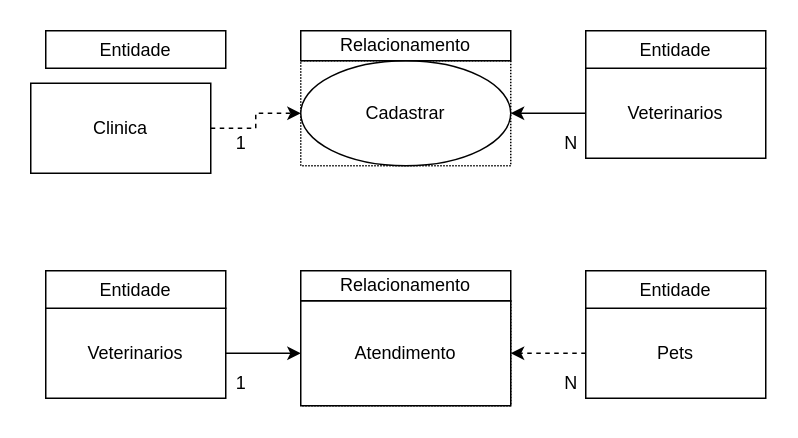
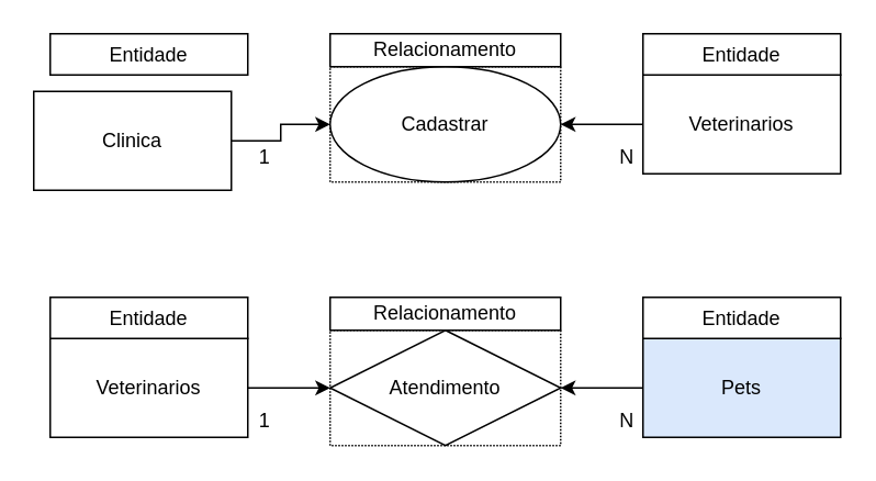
- <mxCell id="3" style="edgeStyle=orthogonalEdgeStyle;rounded=0;orthogonalLoop=1;jettySize=auto;html=1;dashed=1;" edge="1" parent="1" source="4" target="7"><mxGeometry relative="1" as="geometry" /></mxCell>
+ <mxCell id="3" style="edgeStyle=orthogonalEdgeStyle;rounded=0;orthogonalLoop=1;jettySize=auto;html=1;" edge="1" parent="1" source="4" target="7"><mxGeometry relative="1" as="geometry" /></mxCell>
- <mxCell id="18" value="Atendimento" style="whiteSpace=wrap;html=1;rounded=0;" vertex="1" parent="1"><mxGeometry x="200" y="200" width="140" height="70" as="geometry" /></mxCell>
+ <mxCell id="18" value="Atendimento" style="rhombus;whiteSpace=wrap;html=1;" vertex="1" parent="1"><mxGeometry x="200" y="200" width="140" height="70" as="geometry" /></mxCell>
- <mxCell id="16" value="" style="edgeStyle=orthogonalEdgeStyle;rounded=0;orthogonalLoop=1;jettySize=auto;html=1;dashed=1;" edge="1" parent="1" source="17" target="18"><mxGeometry relative="1" as="geometry" /></mxCell>
+ <mxCell id="16" value="" style="edgeStyle=orthogonalEdgeStyle;rounded=0;orthogonalLoop=1;jettySize=auto;html=1;" edge="1" parent="1" source="17" target="18"><mxGeometry relative="1" as="geometry" /></mxCell>
- <mxCell id="17" value="Pets" style="whiteSpace=wrap;html=1;" vertex="1" parent="1"><mxGeometry x="390" y="205" width="120" height="60" as="geometry" /></mxCell>
+ <mxCell id="17" value="Pets" style="whiteSpace=wrap;html=1;fillColor=#dae8fc;" vertex="1" parent="1"><mxGeometry x="390" y="205" width="120" height="60" as="geometry" /></mxCell>
